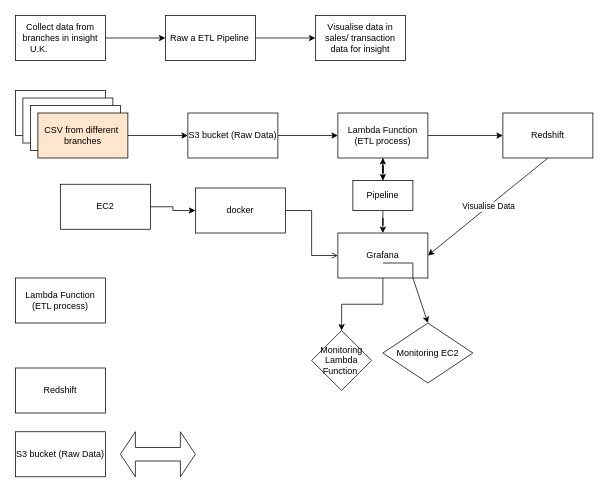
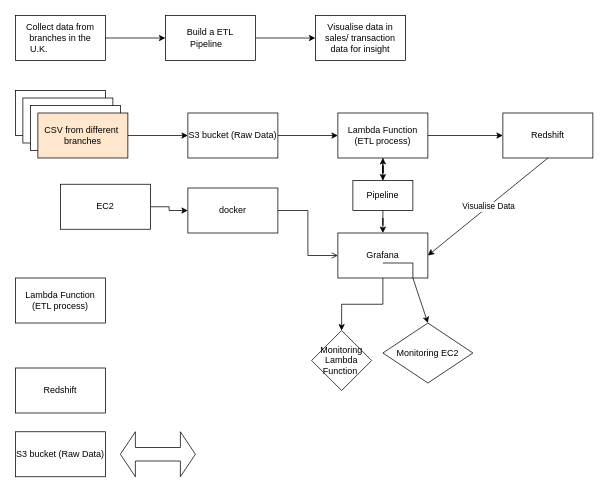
- <mxCell id="5" value="Collect data from branches in insight U.K.&lt;span style=&quot;white-space: pre;&quot;&gt;&#09;&lt;/span&gt;&lt;span style=&quot;white-space: pre;&quot;&gt;&#09;&lt;/span&gt;&lt;span style=&quot;white-space: pre;&quot;&gt;&#09;&lt;/span&gt;" style="rounded=0;whiteSpace=wrap;html=1;" vertex="1" parent="1"><mxGeometry x="20" y="20" width="120" height="60" as="geometry" /></mxCell>
+ <mxCell id="5" value="Collect data from branches in the U.K.&lt;span style=&quot;white-space: pre;&quot;&gt;&#09;&lt;/span&gt;&lt;span style=&quot;white-space: pre;&quot;&gt;&#09;&lt;/span&gt;&lt;span style=&quot;white-space: pre;&quot;&gt;&#09;&lt;/span&gt;" style="rounded=0;whiteSpace=wrap;html=1;" vertex="1" parent="1"><mxGeometry x="20" y="20" width="120" height="60" as="geometry" /></mxCell>
- <mxCell id="7" value="Raw a ETL Pipeline&lt;span style=&quot;white-space: pre;&quot;&gt;&#09;&lt;/span&gt;" style="rounded=0;whiteSpace=wrap;html=1;" vertex="1" parent="1"><mxGeometry x="220" y="20" width="120" height="60" as="geometry" /></mxCell>
+ <mxCell id="7" value="Build a ETL Pipeline&lt;span style=&quot;white-space: pre;&quot;&gt;&#09;&lt;/span&gt;" style="rounded=0;whiteSpace=wrap;html=1;" vertex="1" parent="1"><mxGeometry x="220" y="20" width="120" height="60" as="geometry" /></mxCell>
- <mxCell id="26" value="docker" style="rounded=0;whiteSpace=wrap;html=1;" vertex="1" parent="1"><mxGeometry x="260" y="250" width="120" height="60" as="geometry" /></mxCell>
+ <mxCell id="26" value="docker" style="rounded=0;whiteSpace=wrap;html=1;" vertex="1" parent="1"><mxGeometry x="250" y="250" width="120" height="60" as="geometry" /></mxCell>
